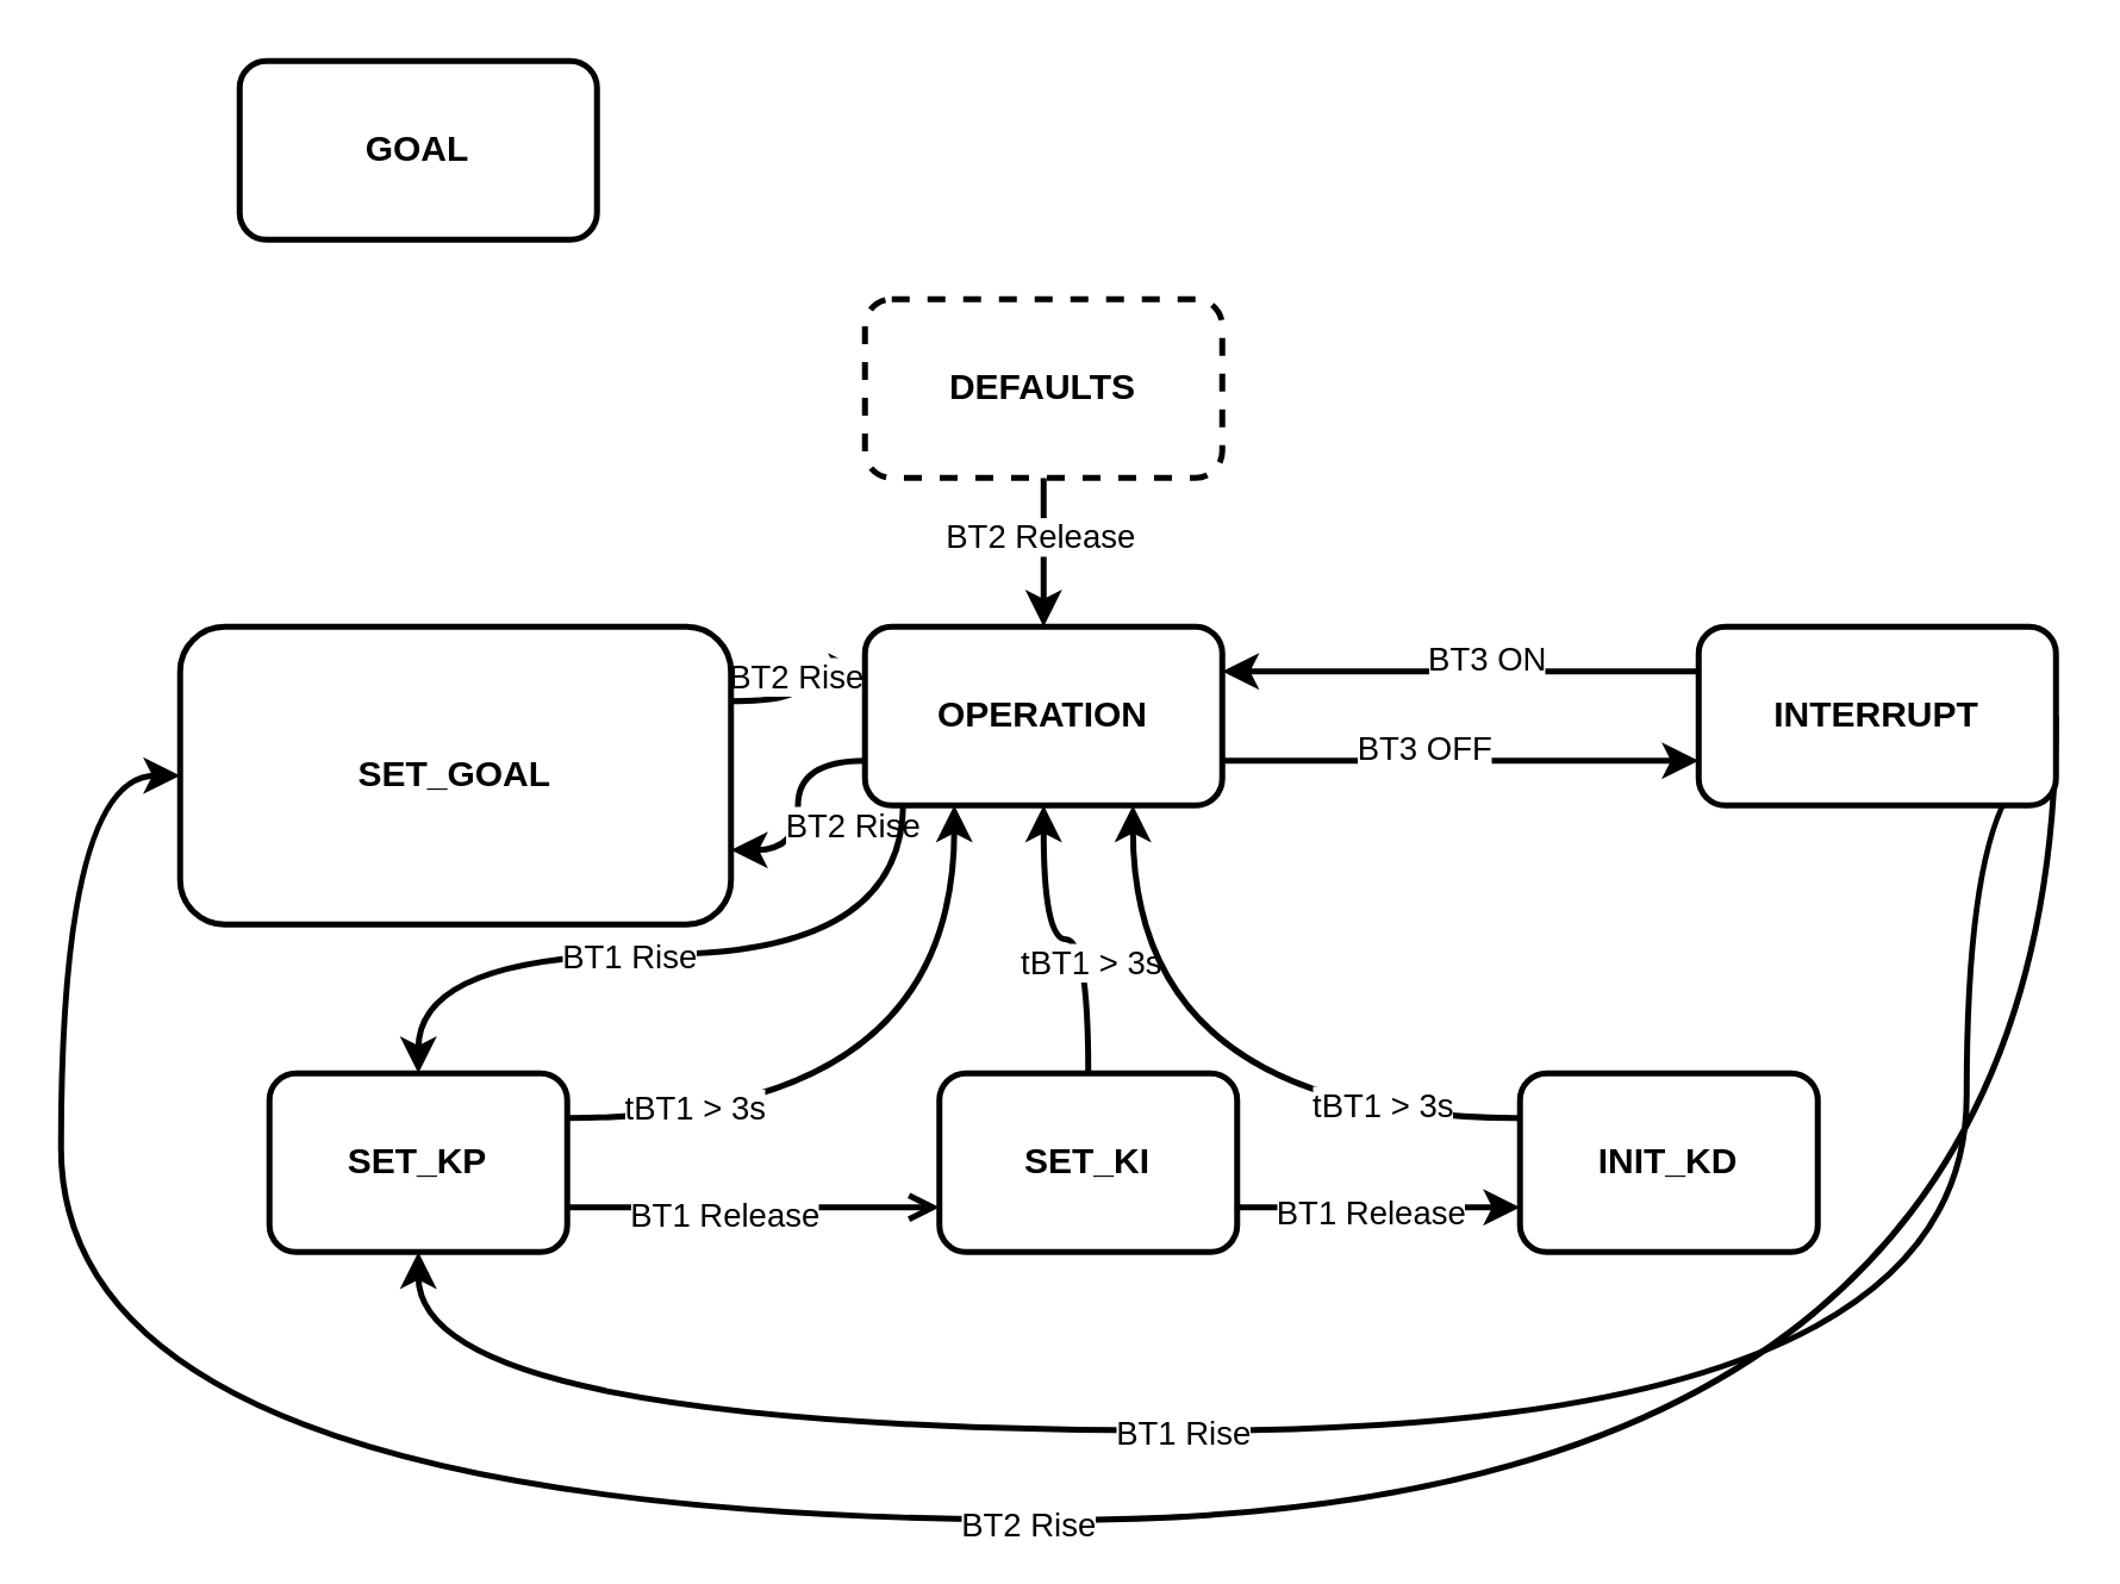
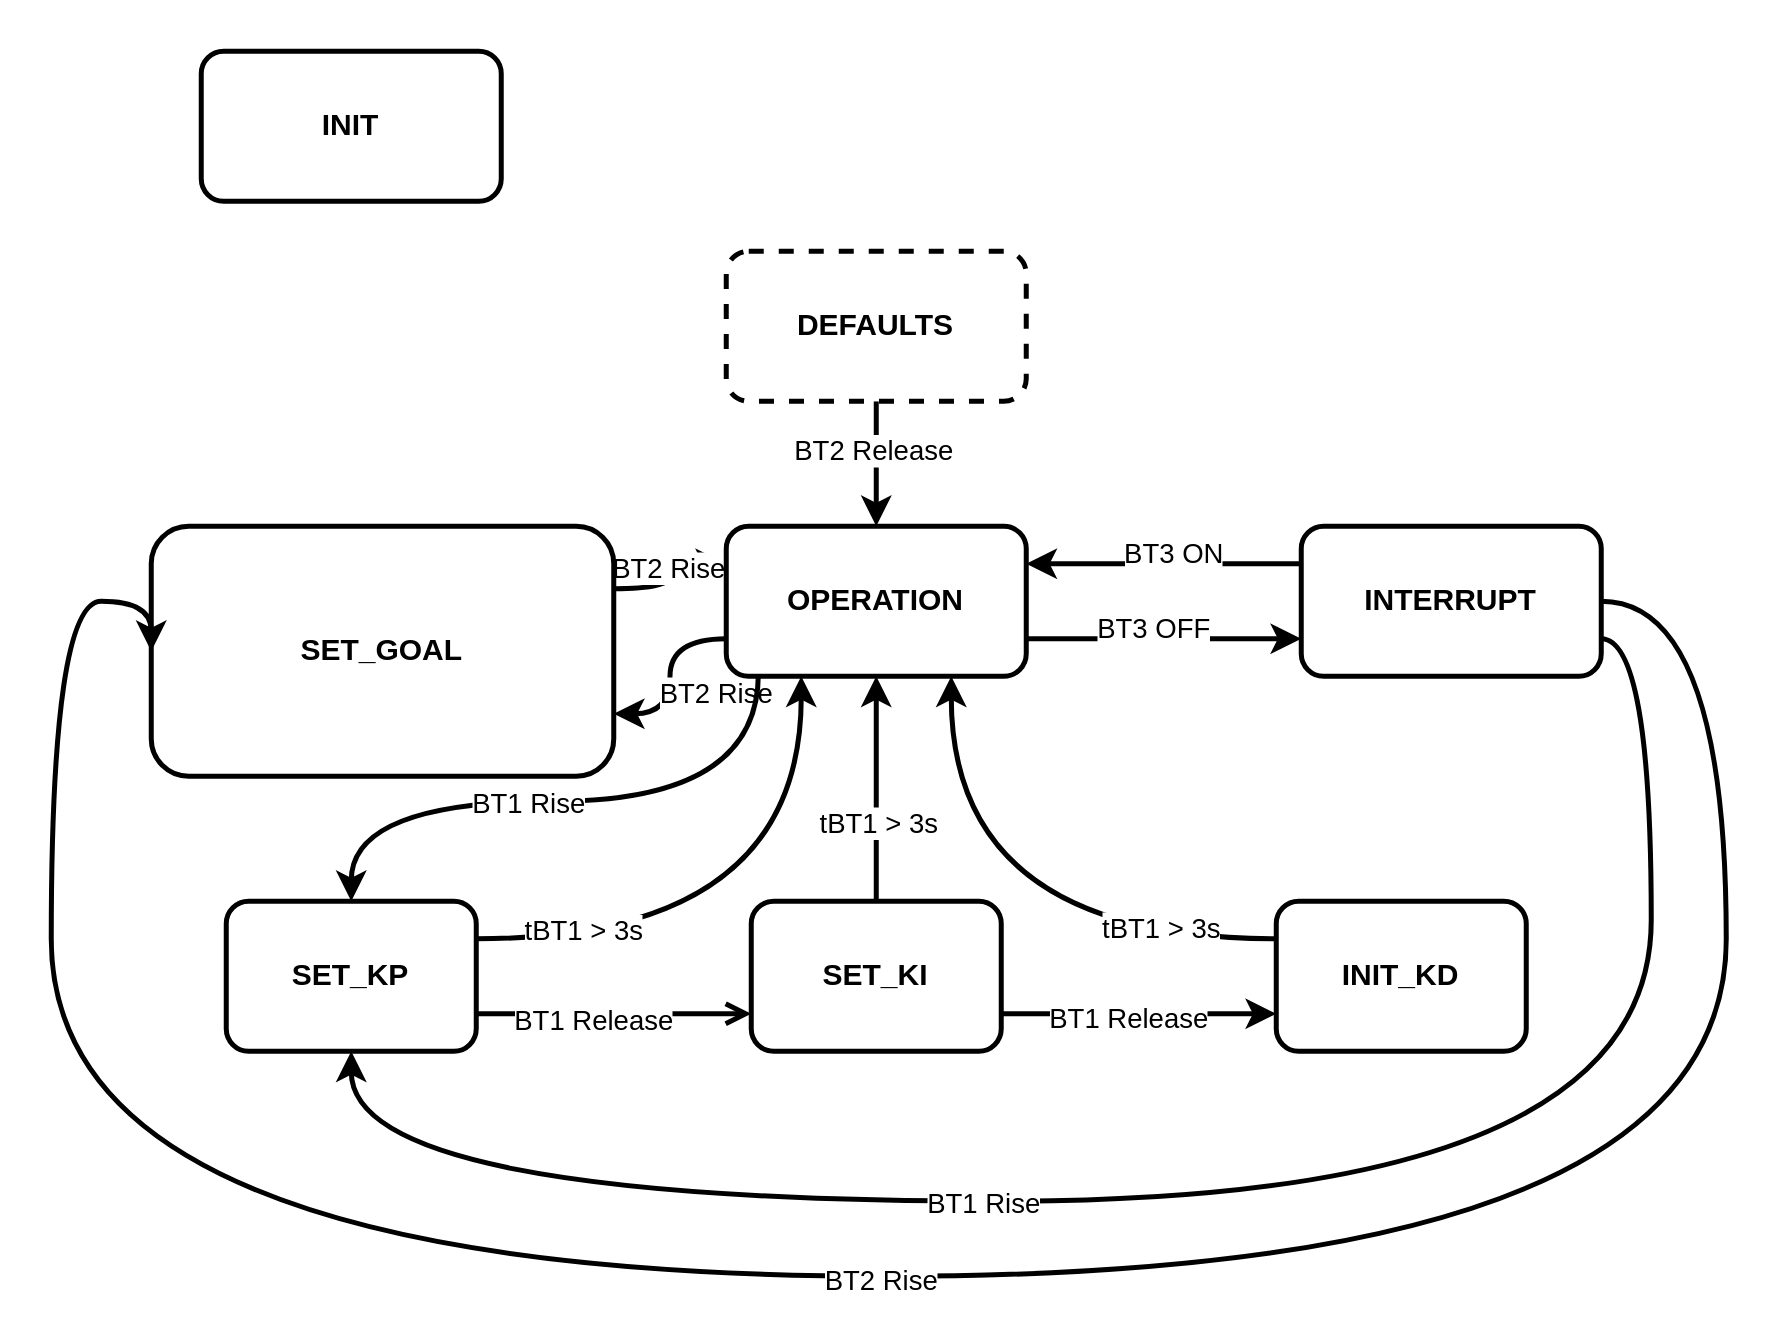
- <mxCell id="15" value="GOAL" style="rounded=1;whiteSpace=wrap;html=1;strokeWidth=2;shadow=0;fontStyle=1" vertex="1" parent="1"><mxGeometry x="80" y="20" width="120" height="60" as="geometry" /></mxCell>
+ <mxCell id="15" value="INIT" style="rounded=1;whiteSpace=wrap;html=1;strokeWidth=2;shadow=0;fontStyle=1" vertex="1" parent="1"><mxGeometry x="80" y="20" width="120" height="60" as="geometry" /></mxCell>
- <mxCell id="32" value="INTERRUPT" style="rounded=1;whiteSpace=wrap;html=1;strokeWidth=2;shadow=0;fontStyle=1" vertex="1" parent="1"><mxGeometry x="570" y="210" width="120" height="60" as="geometry" /></mxCell>
+ <mxCell id="32" value="INTERRUPT" style="rounded=1;whiteSpace=wrap;html=1;strokeWidth=2;shadow=0;fontStyle=1" vertex="1" parent="1"><mxGeometry x="520" y="210" width="120" height="60" as="geometry" /></mxCell>
- <mxCell id="11" value="SET_KI" style="rounded=1;whiteSpace=wrap;html=1;strokeWidth=2;shadow=0;fontStyle=1" vertex="1" parent="1"><mxGeometry x="315" y="360" width="100" height="60" as="geometry" /></mxCell>
+ <mxCell id="11" value="SET_KI" style="rounded=1;whiteSpace=wrap;html=1;strokeWidth=2;shadow=0;fontStyle=1" vertex="1" parent="1"><mxGeometry x="300" y="360" width="100" height="60" as="geometry" /></mxCell>
